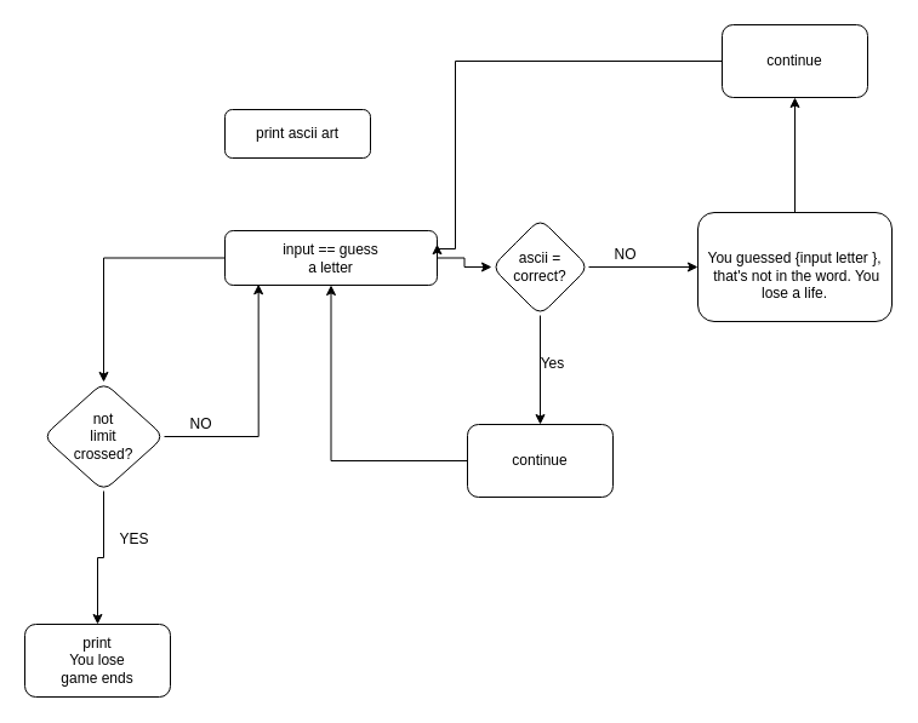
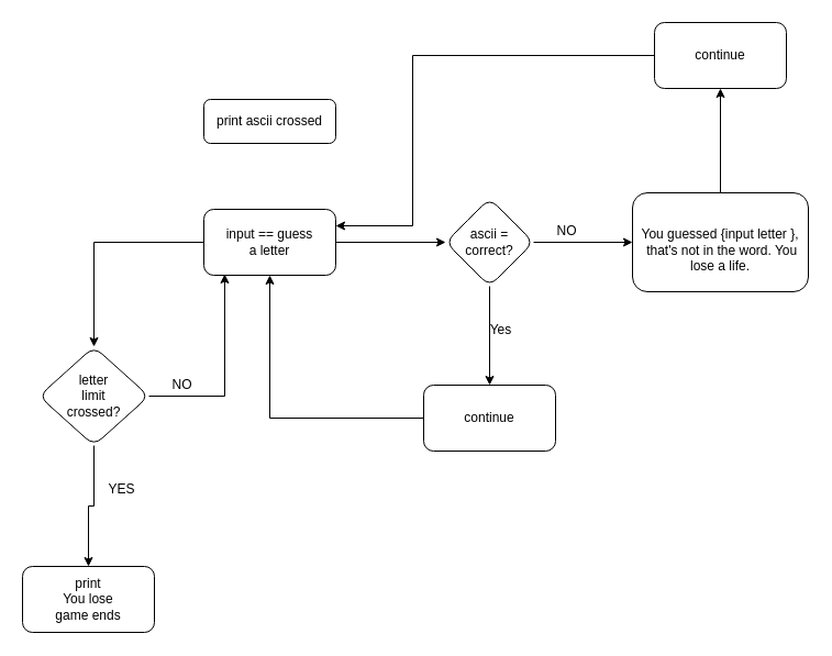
- <mxCell id="2" value="print ascii art" style="rounded=1;whiteSpace=wrap;html=1;fontSize=12;glass=0;strokeWidth=1;shadow=0;" parent="1" vertex="1"><mxGeometry x="185" y="90" width="120" height="40" as="geometry" /></mxCell>
+ <mxCell id="2" value="print ascii crossed" style="rounded=1;whiteSpace=wrap;html=1;fontSize=12;glass=0;strokeWidth=1;shadow=0;" parent="1" vertex="1"><mxGeometry x="185" y="90" width="120" height="40" as="geometry" /></mxCell>
- <mxCell id="5" value="input == guess&lt;br&gt;a letter" style="rounded=1;whiteSpace=wrap;html=1;fontSize=12;glass=0;strokeWidth=1;shadow=0;" vertex="1" parent="1"><mxGeometry x="185" y="190" width="175" height="45" as="geometry" /></mxCell>
+ <mxCell id="5" value="input == guess&lt;br&gt;a letter" style="rounded=1;whiteSpace=wrap;html=1;fontSize=12;glass=0;strokeWidth=1;shadow=0;" vertex="1" parent="1"><mxGeometry x="185" y="190" width="120" height="60" as="geometry" /></mxCell>
- <mxCell id="19" value="not&lt;br&gt;limit&lt;br&gt;crossed?" style="rhombus;whiteSpace=wrap;html=1;rounded=1;glass=0;strokeWidth=1;shadow=0;" vertex="1" parent="1"><mxGeometry x="35" y="315" width="100" height="90" as="geometry" /></mxCell>
+ <mxCell id="19" value="letter&lt;br&gt;limit&lt;br&gt;crossed?" style="rhombus;whiteSpace=wrap;html=1;rounded=1;glass=0;strokeWidth=1;shadow=0;" vertex="1" parent="1"><mxGeometry x="35" y="315" width="100" height="90" as="geometry" /></mxCell>
